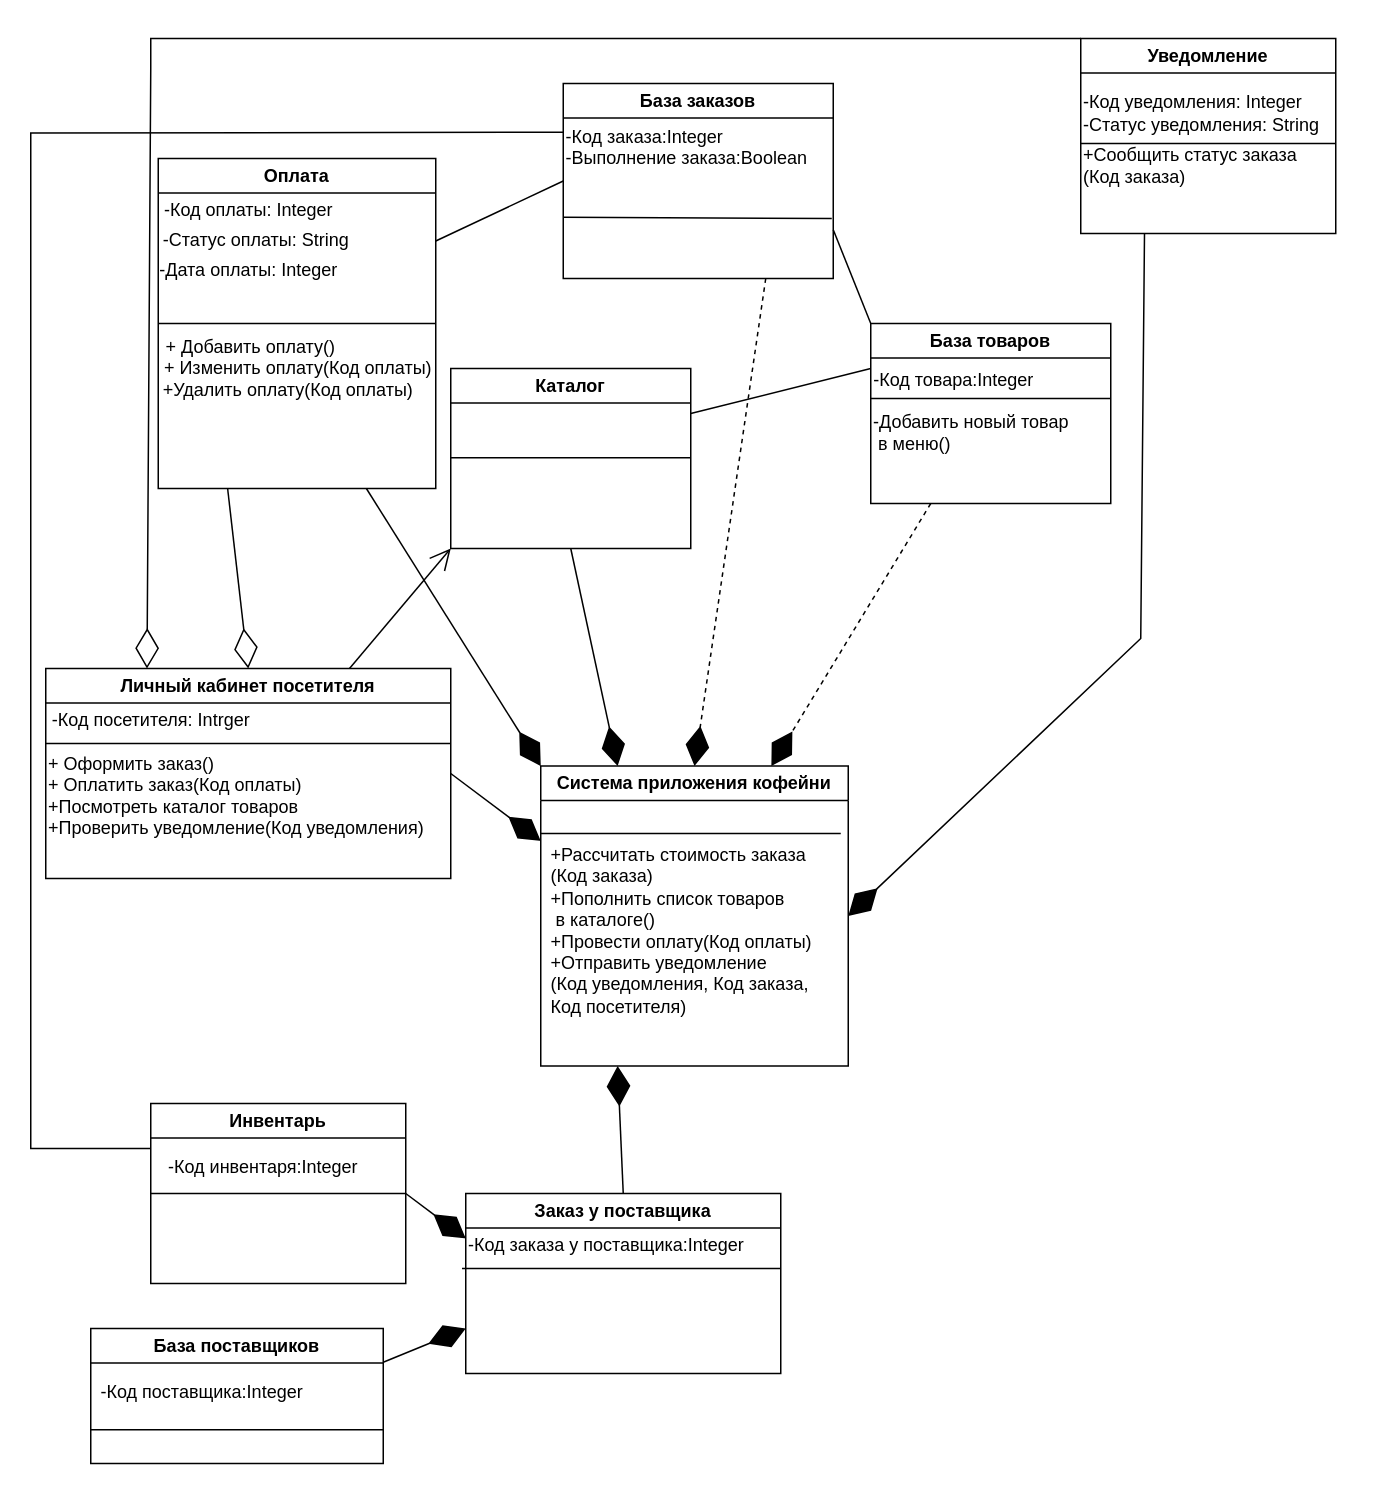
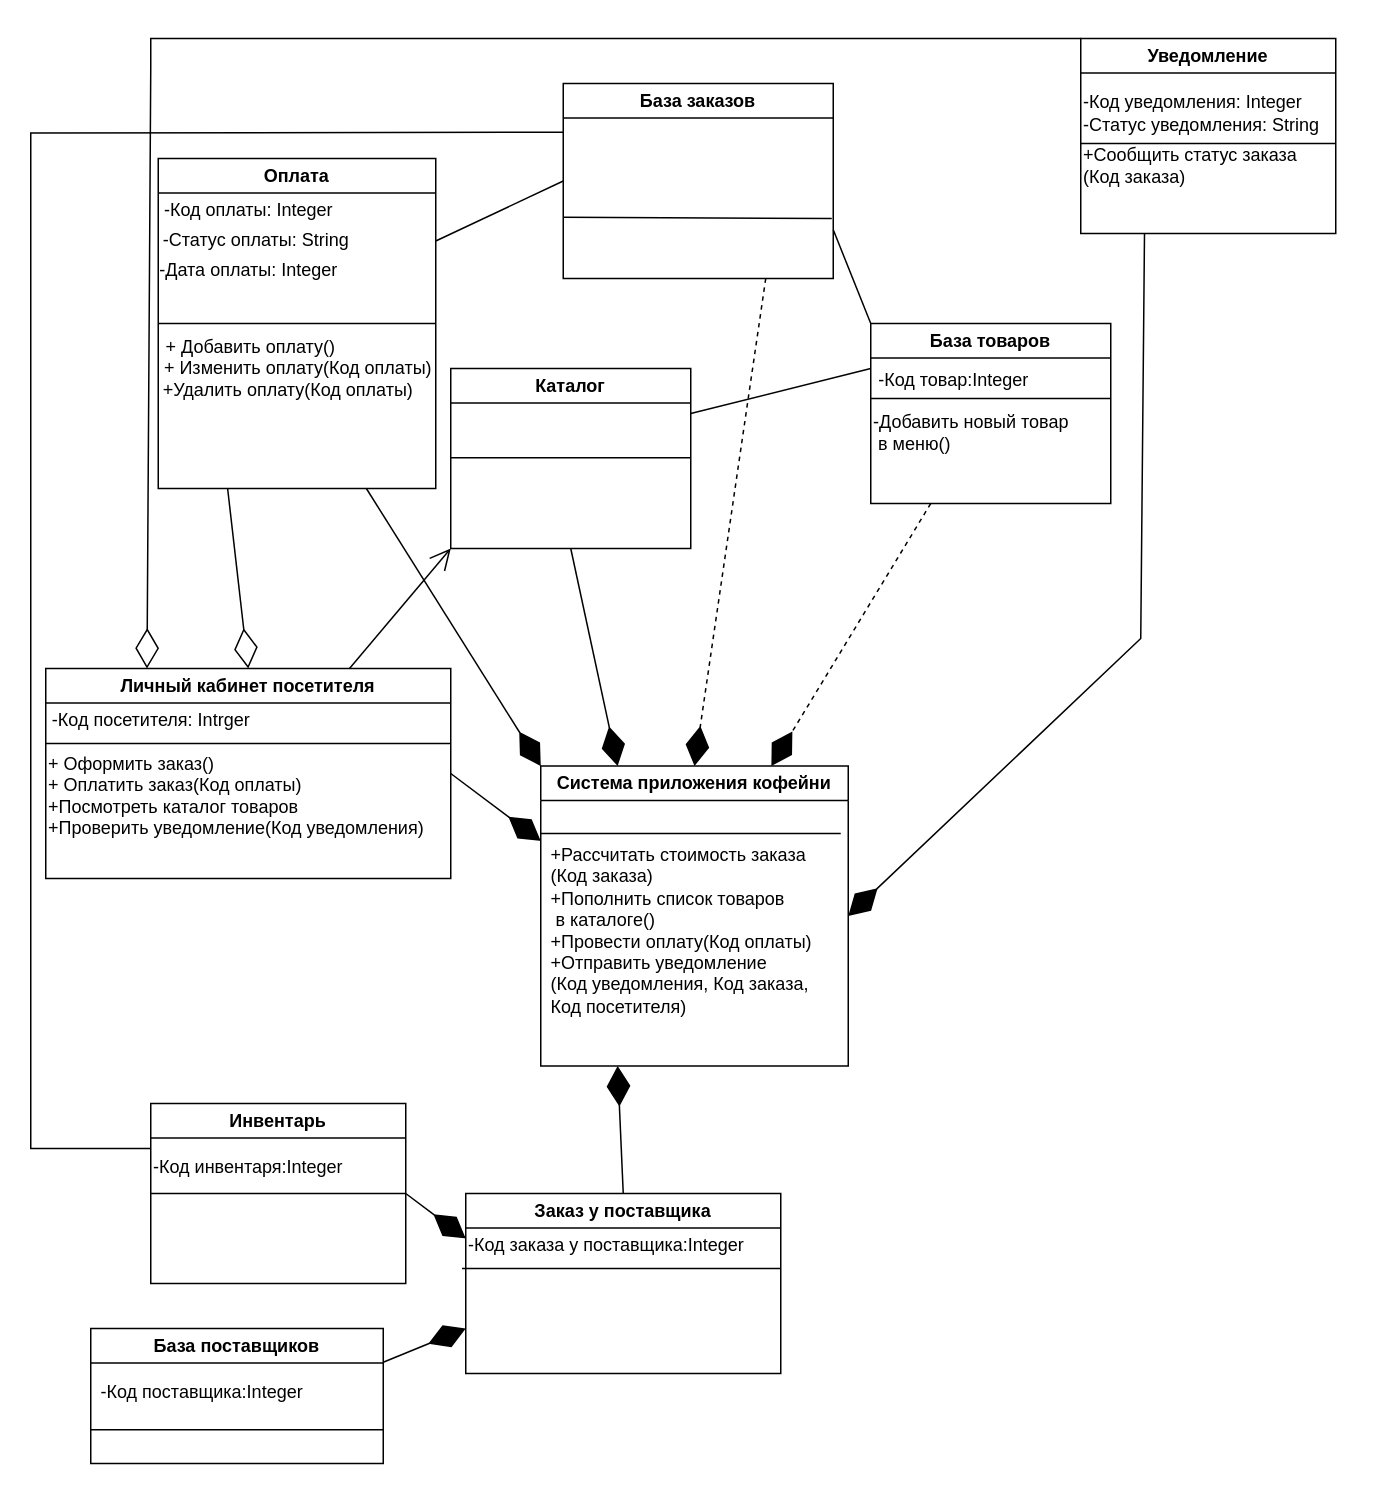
- <mxCell id="13" value="-Код заказа:Integer&lt;div&gt;-Выполнение заказа:Boolean&lt;br&gt;&lt;div&gt;&lt;br&gt;&lt;/div&gt;&lt;/div&gt;" style="text;html=1;align=left;verticalAlign=middle;resizable=0;points=[];autosize=1;strokeColor=none;fillColor=none;" vertex="1" parent="11"><mxGeometry y="20" width="180" height="60" as="geometry" /></mxCell>
- <mxCell id="32" value="&lt;span style=&quot;text-align: left;&quot;&gt;-Код товара:Integer&lt;/span&gt;" style="text;html=1;align=center;verticalAlign=middle;resizable=0;points=[];autosize=1;strokeColor=none;fillColor=none;" vertex="1" parent="31"><mxGeometry x="-10" y="23" width="130" height="30" as="geometry" /></mxCell>
+ <mxCell id="32" value="&lt;span style=&quot;text-align: left;&quot;&gt;-Код товар:Integer&lt;/span&gt;" style="text;html=1;align=center;verticalAlign=middle;resizable=0;points=[];autosize=1;strokeColor=none;fillColor=none;" vertex="1" parent="31"><mxGeometry x="-10" y="23" width="130" height="30" as="geometry" /></mxCell>
- <mxCell id="23" value="-Код инвентаря:Integer" style="text;html=1;align=left;verticalAlign=middle;resizable=0;points=[];autosize=1;strokeColor=none;fillColor=none;" vertex="1" parent="21"><mxGeometry x="10" y="28" width="150" height="30" as="geometry" /></mxCell>
+ <mxCell id="23" value="-Код инвентаря:Integer" style="text;html=1;align=left;verticalAlign=middle;resizable=0;points=[];autosize=1;strokeColor=none;fillColor=none;" vertex="1" parent="21"><mxGeometry y="28" width="150" height="30" as="geometry" /></mxCell>
